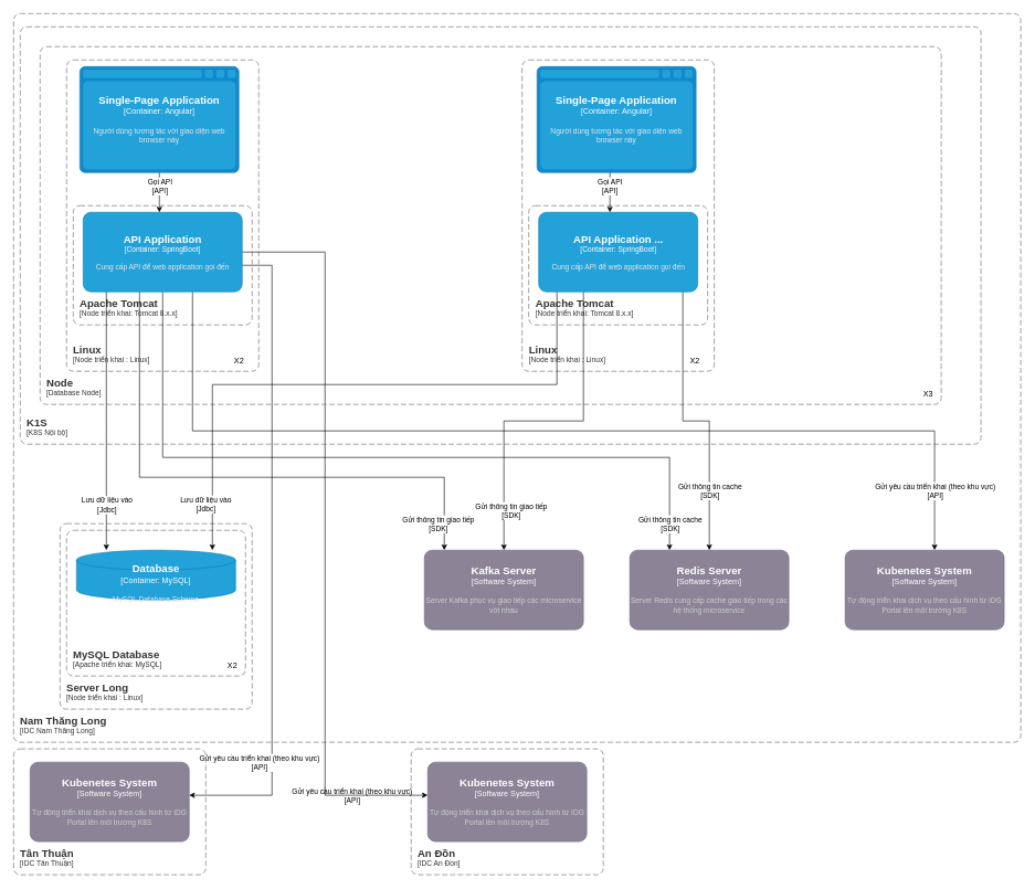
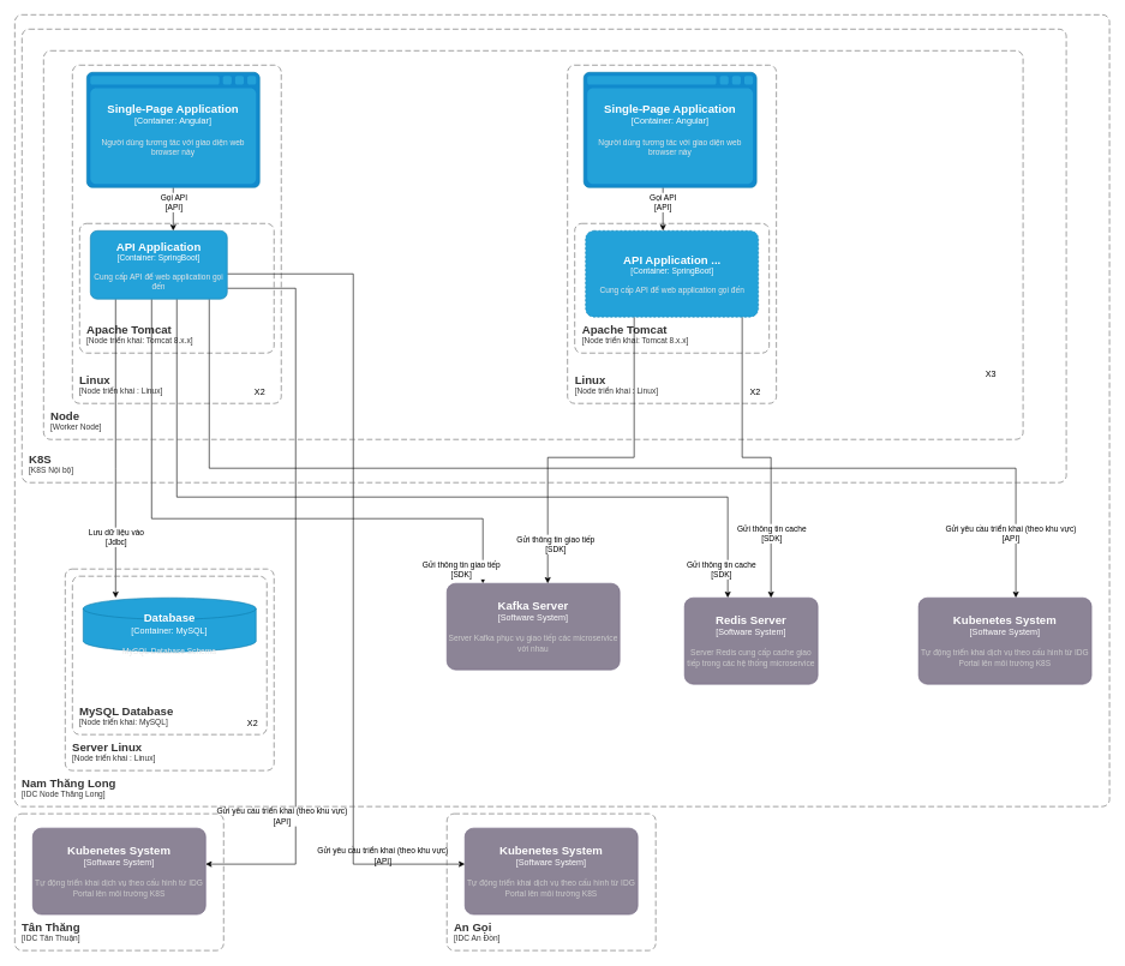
- <mxCell id="19" value="&lt;font style=&quot;font-size: 16px&quot;&gt;&lt;b&gt;API Application&lt;/b&gt;&lt;/font&gt;&lt;div&gt;[Container: SpringBoot]&lt;/div&gt;&lt;br&gt;&lt;div&gt;&lt;font style=&quot;font-size: 11px&quot;&gt;&lt;font color=&quot;#E6E6E6&quot;&gt;Cung cấp API để web application gọi đến &lt;/font&gt;&lt;/div&gt;" style="rounded=1;whiteSpace=wrap;html=1;fontSize=11;labelBackgroundColor=none;fillColor=#23A2D9;fontColor=#ffffff;align=center;arcSize=10;strokeColor=#0E7DAD;metaEdit=1;resizable=0;points=[[0.25,0,0],[0.5,0,0],[0.75,0,0],[1,0.25,0],[1,0.5,0],[1,0.75,0],[0.75,1,0],[0.5,1,0],[0.25,1,0],[0,0.75,0],[0,0.5,0],[0,0.25,0]];" parent="1" vertex="1"><mxGeometry x="125" y="320" width="240" height="120" as="geometry" /></mxCell>
+ <mxCell id="19" value="&lt;font style=&quot;font-size: 16px&quot;&gt;&lt;b&gt;API Application&lt;/b&gt;&lt;/font&gt;&lt;div&gt;[Container: SpringBoot]&lt;/div&gt;&lt;br&gt;&lt;div&gt;&lt;font style=&quot;font-size: 11px&quot;&gt;&lt;font color=&quot;#E6E6E6&quot;&gt;Cung cấp API để web application gọi đến &lt;/font&gt;&lt;/div&gt;" style="rounded=1;whiteSpace=wrap;html=1;fontSize=11;labelBackgroundColor=none;fillColor=#23A2D9;fontColor=#ffffff;align=center;arcSize=10;strokeColor=#0E7DAD;metaEdit=1;resizable=0;points=[[0.25,0,0],[0.5,0,0],[0.75,0,0],[1,0.25,0],[1,0.5,0],[1,0.75,0],[0.75,1,0],[0.5,1,0],[0.25,1,0],[0,0.75,0],[0,0.5,0],[0,0.25,0]];" parent="1" vertex="1"><mxGeometry x="125" y="320" width="190" height="95" as="geometry" /></mxCell>
- <mxCell id="42" value="&lt;font style=&quot;font-size: 16px&quot;&gt;&lt;b&gt;API Application ...&lt;/b&gt;&lt;/font&gt;&lt;div&gt;[Container: SpringBoot]&lt;/div&gt;&lt;br&gt;&lt;div&gt;&lt;font style=&quot;font-size: 11px&quot;&gt;&lt;font color=&quot;#E6E6E6&quot;&gt;Cung cấp API để web application gọi đến &lt;/font&gt;&lt;/div&gt;" style="rounded=1;whiteSpace=wrap;html=1;fontSize=11;labelBackgroundColor=none;fillColor=#23A2D9;fontColor=#ffffff;align=center;arcSize=10;strokeColor=#0E7DAD;metaEdit=1;resizable=0;points=[[0.25,0,0],[0.5,0,0],[0.75,0,0],[1,0.25,0],[1,0.5,0],[1,0.75,0],[0.75,1,0],[0.5,1,0],[0.25,1,0],[0,0.75,0],[0,0.5,0],[0,0.25,0]];" parent="1" vertex="1"><mxGeometry x="812.5" y="320" width="240" height="120" as="geometry" /></mxCell>
+ <mxCell id="42" value="&lt;font style=&quot;font-size: 16px&quot;&gt;&lt;b&gt;API Application ...&lt;/b&gt;&lt;/font&gt;&lt;div&gt;[Container: SpringBoot]&lt;/div&gt;&lt;br&gt;&lt;div&gt;&lt;font style=&quot;font-size: 11px&quot;&gt;&lt;font color=&quot;#E6E6E6&quot;&gt;Cung cấp API để web application gọi đến &lt;/font&gt;&lt;/div&gt;" style="rounded=1;whiteSpace=wrap;html=1;fontSize=11;labelBackgroundColor=none;fillColor=#23A2D9;fontColor=#ffffff;align=center;arcSize=10;strokeColor=#0E7DAD;metaEdit=1;resizable=0;points=[[0.25,0,0],[0.5,0,0],[0.75,0,0],[1,0.25,0],[1,0.5,0],[1,0.75,0],[0.75,1,0],[0.5,1,0],[0.25,1,0],[0,0.75,0],[0,0.5,0],[0,0.25,0]];dashed=1;" parent="1" vertex="1"><mxGeometry x="812.5" y="320" width="240" height="120" as="geometry" /></mxCell>
- <mxCell id="25" value="&lt;font style=&quot;font-size: 16px&quot;&gt;&lt;b&gt;&lt;div style=&quot;text-align: left&quot;&gt;Node&lt;/div&gt;&lt;/b&gt;&lt;/font&gt;&lt;div style=&quot;text-align: left&quot;&gt;[Database Node]&lt;/div&gt;" style="rounded=1;fontSize=11;whiteSpace=wrap;html=1;dashed=1;arcSize=20;fillColor=none;strokeColor=#666666;fontColor=#333333;labelBackgroundColor=none;align=left;verticalAlign=bottom;labelBorderColor=none;spacingTop=0;spacing=10;dashPattern=8 4;metaEdit=1;rotatable=0;perimeter=rectanglePerimeter;noLabel=0;labelPadding=0;allowArrows=0;connectable=0;expand=0;recursiveResize=0;editable=1;pointerEvents=0;absoluteArcSize=1;points=[[0.25,0,0],[0.5,0,0],[0.75,0,0],[1,0.25,0],[1,0.5,0],[1,0.75,0],[0.75,1,0],[0.5,1,0],[0.25,1,0],[0,0.75,0],[0,0.5,0],[0,0.25,0]];" parent="1" vertex="1"><mxGeometry x="60" y="70" width="1360" height="540" as="geometry" /></mxCell>
+ <mxCell id="25" value="&lt;font style=&quot;font-size: 16px&quot;&gt;&lt;b&gt;&lt;div style=&quot;text-align: left&quot;&gt;Node&lt;/div&gt;&lt;/b&gt;&lt;/font&gt;&lt;div style=&quot;text-align: left&quot;&gt;[Worker Node]&lt;/div&gt;" style="rounded=1;fontSize=11;whiteSpace=wrap;html=1;dashed=1;arcSize=20;fillColor=none;strokeColor=#666666;fontColor=#333333;labelBackgroundColor=none;align=left;verticalAlign=bottom;labelBorderColor=none;spacingTop=0;spacing=10;dashPattern=8 4;metaEdit=1;rotatable=0;perimeter=rectanglePerimeter;noLabel=0;labelPadding=0;allowArrows=0;connectable=0;expand=0;recursiveResize=0;editable=1;pointerEvents=0;absoluteArcSize=1;points=[[0.25,0,0],[0.5,0,0],[0.75,0,0],[1,0.25,0],[1,0.5,0],[1,0.75,0],[0.75,1,0],[0.5,1,0],[0.25,1,0],[0,0.75,0],[0,0.5,0],[0,0.25,0]];" parent="1" vertex="1"><mxGeometry x="60" y="70" width="1360" height="540" as="geometry" /></mxCell>
- <mxCell id="27" value="X3" style="text;html=1;align=center;verticalAlign=middle;resizable=0;points=[];autosize=1;strokeColor=none;fillColor=none;" parent="1" vertex="1"><mxGeometry x="1380" y="580" width="40" height="30" as="geometry" /></mxCell>
+ <mxCell id="27" value="X3" style="text;html=1;align=center;verticalAlign=middle;resizable=0;points=[];autosize=1;strokeColor=none;fillColor=none;" parent="1" vertex="1"><mxGeometry x="1355" y="505" width="40" height="30" as="geometry" /></mxCell>
- <mxCell id="26" value="&lt;font style=&quot;font-size: 16px&quot;&gt;&lt;b&gt;&lt;div style=&quot;text-align: left&quot;&gt;K1S&lt;/div&gt;&lt;/b&gt;&lt;/font&gt;&lt;div style=&quot;text-align: left&quot;&gt;[K8S Nội bộ]&lt;/div&gt;" style="rounded=1;fontSize=11;whiteSpace=wrap;html=1;dashed=1;arcSize=20;fillColor=none;strokeColor=#666666;fontColor=#333333;labelBackgroundColor=none;align=left;verticalAlign=bottom;labelBorderColor=none;spacingTop=0;spacing=10;dashPattern=8 4;metaEdit=1;rotatable=0;perimeter=rectanglePerimeter;noLabel=0;labelPadding=0;allowArrows=0;connectable=0;expand=0;recursiveResize=0;editable=1;pointerEvents=0;absoluteArcSize=1;points=[[0.25,0,0],[0.5,0,0],[0.75,0,0],[1,0.25,0],[1,0.5,0],[1,0.75,0],[0.75,1,0],[0.5,1,0],[0.25,1,0],[0,0.75,0],[0,0.5,0],[0,0.25,0]];" parent="1" vertex="1"><mxGeometry x="30" y="40" width="1450" height="630" as="geometry" /></mxCell>
+ <mxCell id="26" value="&lt;font style=&quot;font-size: 16px&quot;&gt;&lt;b&gt;&lt;div style=&quot;text-align: left&quot;&gt;K8S&lt;/div&gt;&lt;/b&gt;&lt;/font&gt;&lt;div style=&quot;text-align: left&quot;&gt;[K8S Nội bộ]&lt;/div&gt;" style="rounded=1;fontSize=11;whiteSpace=wrap;html=1;dashed=1;arcSize=20;fillColor=none;strokeColor=#666666;fontColor=#333333;labelBackgroundColor=none;align=left;verticalAlign=bottom;labelBorderColor=none;spacingTop=0;spacing=10;dashPattern=8 4;metaEdit=1;rotatable=0;perimeter=rectanglePerimeter;noLabel=0;labelPadding=0;allowArrows=0;connectable=0;expand=0;recursiveResize=0;editable=1;pointerEvents=0;absoluteArcSize=1;points=[[0.25,0,0],[0.5,0,0],[0.75,0,0],[1,0.25,0],[1,0.5,0],[1,0.75,0],[0.75,1,0],[0.5,1,0],[0.25,1,0],[0,0.75,0],[0,0.5,0],[0,0.25,0]];" parent="1" vertex="1"><mxGeometry x="30" y="40" width="1450" height="630" as="geometry" /></mxCell>
- <mxCell id="40" style="edgeStyle=orthogonalEdgeStyle;rounded=0;orthogonalLoop=1;jettySize=auto;html=1;" edge="1" parent="1" source="42" target="22"><mxGeometry relative="1" as="geometry"><Array as="points"><mxPoint x="840" y="580" /><mxPoint x="320" y="580" /></Array></mxGeometry></mxCell>
- <mxCell id="41" value="Lưu dữ liệu vào&lt;br style=&quot;border-color: var(--border-color);&quot;&gt;[Jdbc]" style="edgeLabel;html=1;align=center;verticalAlign=middle;resizable=0;points=[];" vertex="1" connectable="0" parent="40"><mxGeometry x="-0.282" y="-3" relative="1" as="geometry"><mxPoint x="-344" y="183" as="offset" /></mxGeometry></mxCell>
- <mxCell id="29" value="&lt;font style=&quot;font-size: 16px&quot;&gt;&lt;b&gt;Kafka Server&lt;/b&gt;&lt;/font&gt;&lt;div&gt;[Software System]&lt;/div&gt;&lt;br&gt;&lt;div&gt;&lt;font style=&quot;font-size: 11px&quot;&gt;&lt;font color=&quot;#cccccc&quot;&gt;Server Kafka phục vụ giao tiếp các microservice với nhau&lt;/font&gt;&lt;/div&gt;" style="rounded=1;whiteSpace=wrap;html=1;labelBackgroundColor=none;fillColor=#8C8496;fontColor=#ffffff;align=center;arcSize=10;strokeColor=#736782;metaEdit=1;resizable=0;points=[[0.25,0,0],[0.5,0,0],[0.75,0,0],[1,0.25,0],[1,0.5,0],[1,0.75,0],[0.75,1,0],[0.5,1,0],[0.25,1,0],[0,0.75,0],[0,0.5,0],[0,0.25,0]];" parent="1" vertex="1"><mxGeometry x="640" y="830" width="240" height="120" as="geometry" /></mxCell>
+ <mxCell id="29" value="&lt;font style=&quot;font-size: 16px&quot;&gt;&lt;b&gt;Kafka Server&lt;/b&gt;&lt;/font&gt;&lt;div&gt;[Software System]&lt;/div&gt;&lt;br&gt;&lt;div&gt;&lt;font style=&quot;font-size: 11px&quot;&gt;&lt;font color=&quot;#cccccc&quot;&gt;Server Kafka phục vụ giao tiếp các microservice với nhau&lt;/font&gt;&lt;/div&gt;" style="rounded=1;whiteSpace=wrap;html=1;labelBackgroundColor=none;fillColor=#8C8496;fontColor=#ffffff;align=center;arcSize=10;strokeColor=#736782;metaEdit=1;resizable=0;points=[[0.25,0,0],[0.5,0,0],[0.75,0,0],[1,0.25,0],[1,0.5,0],[1,0.75,0],[0.75,1,0],[0.5,1,0],[0.25,1,0],[0,0.75,0],[0,0.5,0],[0,0.25,0]];" parent="1" vertex="1"><mxGeometry x="620" y="810" width="240" height="120" as="geometry" /></mxCell>
- <mxCell id="30" value="&lt;font style=&quot;font-size: 16px&quot;&gt;&lt;b&gt;Redis Server&lt;/b&gt;&lt;/font&gt;&lt;div&gt;[Software System]&lt;/div&gt;&lt;br&gt;&lt;div&gt;&lt;font style=&quot;font-size: 11px&quot;&gt;&lt;font color=&quot;#cccccc&quot;&gt;Server Redis cung cấp cache giao tiếp trong các hệ thống microservice&lt;/font&gt;&lt;/div&gt;" style="rounded=1;whiteSpace=wrap;html=1;labelBackgroundColor=none;fillColor=#8C8496;fontColor=#ffffff;align=center;arcSize=10;strokeColor=#736782;metaEdit=1;resizable=0;points=[[0.25,0,0],[0.5,0,0],[0.75,0,0],[1,0.25,0],[1,0.5,0],[1,0.75,0],[0.75,1,0],[0.5,1,0],[0.25,1,0],[0,0.75,0],[0,0.5,0],[0,0.25,0]];" parent="1" vertex="1"><mxGeometry x="950" y="830" width="240" height="120" as="geometry" /></mxCell>
+ <mxCell id="30" value="&lt;font style=&quot;font-size: 16px&quot;&gt;&lt;b&gt;Redis Server&lt;/b&gt;&lt;/font&gt;&lt;div&gt;[Software System]&lt;/div&gt;&lt;br&gt;&lt;div&gt;&lt;font style=&quot;font-size: 11px&quot;&gt;&lt;font color=&quot;#cccccc&quot;&gt;Server Redis cung cấp cache giao tiếp trong các hệ thống microservice&lt;/font&gt;&lt;/div&gt;" style="rounded=1;whiteSpace=wrap;html=1;labelBackgroundColor=none;fillColor=#8C8496;fontColor=#ffffff;align=center;arcSize=10;strokeColor=#736782;metaEdit=1;resizable=0;points=[[0.25,0,0],[0.5,0,0],[0.75,0,0],[1,0.25,0],[1,0.5,0],[1,0.75,0],[0.75,1,0],[0.5,1,0],[0.25,1,0],[0,0.75,0],[0,0.5,0],[0,0.25,0]];" parent="1" vertex="1"><mxGeometry x="950" y="830" width="185" height="120" as="geometry" /></mxCell>
- <mxCell id="20" value="&lt;font style=&quot;font-size: 16px&quot;&gt;&lt;b&gt;&lt;div style=&quot;text-align: left&quot;&gt;MySQL Database&lt;/div&gt;&lt;/b&gt;&lt;/font&gt;&lt;div style=&quot;text-align: left&quot;&gt;[Apache triển khai: MySQL]&lt;/div&gt;" style="rounded=1;fontSize=11;whiteSpace=wrap;html=1;dashed=1;arcSize=20;fillColor=none;strokeColor=#666666;fontColor=#333333;labelBackgroundColor=none;align=left;verticalAlign=bottom;labelBorderColor=none;spacingTop=0;spacing=10;dashPattern=8 4;metaEdit=1;rotatable=0;perimeter=rectanglePerimeter;noLabel=0;labelPadding=0;allowArrows=0;connectable=0;expand=0;recursiveResize=0;editable=1;pointerEvents=0;absoluteArcSize=1;points=[[0.25,0,0],[0.5,0,0],[0.75,0,0],[1,0.25,0],[1,0.5,0],[1,0.75,0],[0.75,1,0],[0.5,1,0],[0.25,1,0],[0,0.75,0],[0,0.5,0],[0,0.25,0]];" parent="1" vertex="1"><mxGeometry x="100" y="800" width="270" height="220" as="geometry" /></mxCell>
+ <mxCell id="20" value="&lt;font style=&quot;font-size: 16px&quot;&gt;&lt;b&gt;&lt;div style=&quot;text-align: left&quot;&gt;MySQL Database&lt;/div&gt;&lt;/b&gt;&lt;/font&gt;&lt;div style=&quot;text-align: left&quot;&gt;[Node triển khai: MySQL]&lt;/div&gt;" style="rounded=1;fontSize=11;whiteSpace=wrap;html=1;dashed=1;arcSize=20;fillColor=none;strokeColor=#666666;fontColor=#333333;labelBackgroundColor=none;align=left;verticalAlign=bottom;labelBorderColor=none;spacingTop=0;spacing=10;dashPattern=8 4;metaEdit=1;rotatable=0;perimeter=rectanglePerimeter;noLabel=0;labelPadding=0;allowArrows=0;connectable=0;expand=0;recursiveResize=0;editable=1;pointerEvents=0;absoluteArcSize=1;points=[[0.25,0,0],[0.5,0,0],[0.75,0,0],[1,0.25,0],[1,0.5,0],[1,0.75,0],[0.75,1,0],[0.5,1,0],[0.25,1,0],[0,0.75,0],[0,0.5,0],[0,0.25,0]];" parent="1" vertex="1"><mxGeometry x="100" y="800" width="270" height="220" as="geometry" /></mxCell>
- <mxCell id="21" value="&lt;font style=&quot;font-size: 16px&quot;&gt;&lt;b&gt;&lt;div style=&quot;text-align: left&quot;&gt;Server Long&lt;/div&gt;&lt;/b&gt;&lt;/font&gt;&lt;div style=&quot;text-align: left&quot;&gt;[Node triển khai : Linux]&lt;/div&gt;" style="rounded=1;fontSize=11;whiteSpace=wrap;html=1;dashed=1;arcSize=20;fillColor=none;strokeColor=#666666;fontColor=#333333;labelBackgroundColor=none;align=left;verticalAlign=bottom;labelBorderColor=none;spacingTop=0;spacing=10;dashPattern=8 4;metaEdit=1;rotatable=0;perimeter=rectanglePerimeter;noLabel=0;labelPadding=0;allowArrows=0;connectable=0;expand=0;recursiveResize=0;editable=1;pointerEvents=0;absoluteArcSize=1;points=[[0.25,0,0],[0.5,0,0],[0.75,0,0],[1,0.25,0],[1,0.5,0],[1,0.75,0],[0.75,1,0],[0.5,1,0],[0.25,1,0],[0,0.75,0],[0,0.5,0],[0,0.25,0]];" parent="1" vertex="1"><mxGeometry x="90" y="790" width="290" height="280" as="geometry" /></mxCell>
+ <mxCell id="21" value="&lt;font style=&quot;font-size: 16px&quot;&gt;&lt;b&gt;&lt;div style=&quot;text-align: left&quot;&gt;Server Linux&lt;/div&gt;&lt;/b&gt;&lt;/font&gt;&lt;div style=&quot;text-align: left&quot;&gt;[Node triển khai : Linux]&lt;/div&gt;" style="rounded=1;fontSize=11;whiteSpace=wrap;html=1;dashed=1;arcSize=20;fillColor=none;strokeColor=#666666;fontColor=#333333;labelBackgroundColor=none;align=left;verticalAlign=bottom;labelBorderColor=none;spacingTop=0;spacing=10;dashPattern=8 4;metaEdit=1;rotatable=0;perimeter=rectanglePerimeter;noLabel=0;labelPadding=0;allowArrows=0;connectable=0;expand=0;recursiveResize=0;editable=1;pointerEvents=0;absoluteArcSize=1;points=[[0.25,0,0],[0.5,0,0],[0.75,0,0],[1,0.25,0],[1,0.5,0],[1,0.75,0],[0.75,1,0],[0.5,1,0],[0.25,1,0],[0,0.75,0],[0,0.5,0],[0,0.25,0]];" parent="1" vertex="1"><mxGeometry x="90" y="790" width="290" height="280" as="geometry" /></mxCell>
- <mxCell id="28" value="&lt;font style=&quot;font-size: 16px&quot;&gt;&lt;b&gt;&lt;div style=&quot;text-align: left&quot;&gt;Nam Thăng Long&lt;/div&gt;&lt;/b&gt;&lt;/font&gt;&lt;div style=&quot;text-align: left&quot;&gt;[IDC Nam Thăng Long]&lt;/div&gt;" style="rounded=1;fontSize=11;whiteSpace=wrap;html=1;dashed=1;arcSize=20;fillColor=none;strokeColor=#666666;fontColor=#333333;labelBackgroundColor=none;align=left;verticalAlign=bottom;labelBorderColor=none;spacingTop=0;spacing=10;dashPattern=8 4;metaEdit=1;rotatable=0;perimeter=rectanglePerimeter;noLabel=0;labelPadding=0;allowArrows=0;connectable=0;expand=0;recursiveResize=0;editable=1;pointerEvents=0;absoluteArcSize=1;points=[[0.25,0,0],[0.5,0,0],[0.75,0,0],[1,0.25,0],[1,0.5,0],[1,0.75,0],[0.75,1,0],[0.5,1,0],[0.25,1,0],[0,0.75,0],[0,0.5,0],[0,0.25,0]];" parent="1" vertex="1"><mxGeometry x="20" y="20" width="1520" height="1100" as="geometry" /></mxCell>
+ <mxCell id="28" value="&lt;font style=&quot;font-size: 16px&quot;&gt;&lt;b&gt;&lt;div style=&quot;text-align: left&quot;&gt;Nam Thăng Long&lt;/div&gt;&lt;/b&gt;&lt;/font&gt;&lt;div style=&quot;text-align: left&quot;&gt;[IDC Node Thăng Long]&lt;/div&gt;" style="rounded=1;fontSize=11;whiteSpace=wrap;html=1;dashed=1;arcSize=20;fillColor=none;strokeColor=#666666;fontColor=#333333;labelBackgroundColor=none;align=left;verticalAlign=bottom;labelBorderColor=none;spacingTop=0;spacing=10;dashPattern=8 4;metaEdit=1;rotatable=0;perimeter=rectanglePerimeter;noLabel=0;labelPadding=0;allowArrows=0;connectable=0;expand=0;recursiveResize=0;editable=1;pointerEvents=0;absoluteArcSize=1;points=[[0.25,0,0],[0.5,0,0],[0.75,0,0],[1,0.25,0],[1,0.5,0],[1,0.75,0],[0.75,1,0],[0.5,1,0],[0.25,1,0],[0,0.75,0],[0,0.5,0],[0,0.25,0]];" parent="1" vertex="1"><mxGeometry x="20" y="20" width="1520" height="1100" as="geometry" /></mxCell>
- <mxCell id="47" value="&lt;font style=&quot;font-size: 16px&quot;&gt;&lt;b&gt;&lt;div style=&quot;text-align: left&quot;&gt;Tân Thuận&lt;/div&gt;&lt;/b&gt;&lt;/font&gt;&lt;div style=&quot;text-align: left&quot;&gt;[IDC Tân Thuận]&lt;/div&gt;" style="rounded=1;fontSize=11;whiteSpace=wrap;html=1;dashed=1;arcSize=20;fillColor=none;strokeColor=#666666;fontColor=#333333;labelBackgroundColor=none;align=left;verticalAlign=bottom;labelBorderColor=none;spacingTop=0;spacing=10;dashPattern=8 4;metaEdit=1;rotatable=0;perimeter=rectanglePerimeter;noLabel=0;labelPadding=0;allowArrows=0;connectable=0;expand=0;recursiveResize=0;editable=1;pointerEvents=0;absoluteArcSize=1;points=[[0.25,0,0],[0.5,0,0],[0.75,0,0],[1,0.25,0],[1,0.5,0],[1,0.75,0],[0.75,1,0],[0.5,1,0],[0.25,1,0],[0,0.75,0],[0,0.5,0],[0,0.25,0]];" vertex="1" parent="1"><mxGeometry x="20" y="1130" width="290" height="190" as="geometry" /></mxCell>
+ <mxCell id="47" value="&lt;font style=&quot;font-size: 16px&quot;&gt;&lt;b&gt;&lt;div style=&quot;text-align: left&quot;&gt;Tân Thăng&lt;/div&gt;&lt;/b&gt;&lt;/font&gt;&lt;div style=&quot;text-align: left&quot;&gt;[IDC Tân Thuận]&lt;/div&gt;" style="rounded=1;fontSize=11;whiteSpace=wrap;html=1;dashed=1;arcSize=20;fillColor=none;strokeColor=#666666;fontColor=#333333;labelBackgroundColor=none;align=left;verticalAlign=bottom;labelBorderColor=none;spacingTop=0;spacing=10;dashPattern=8 4;metaEdit=1;rotatable=0;perimeter=rectanglePerimeter;noLabel=0;labelPadding=0;allowArrows=0;connectable=0;expand=0;recursiveResize=0;editable=1;pointerEvents=0;absoluteArcSize=1;points=[[0.25,0,0],[0.5,0,0],[0.75,0,0],[1,0.25,0],[1,0.5,0],[1,0.75,0],[0.75,1,0],[0.5,1,0],[0.25,1,0],[0,0.75,0],[0,0.5,0],[0,0.25,0]];" vertex="1" parent="1"><mxGeometry x="20" y="1130" width="290" height="190" as="geometry" /></mxCell>
- <mxCell id="48" value="&lt;font style=&quot;font-size: 16px&quot;&gt;&lt;b&gt;&lt;div style=&quot;text-align: left&quot;&gt;An Đồn&lt;/div&gt;&lt;/b&gt;&lt;/font&gt;&lt;div style=&quot;text-align: left&quot;&gt;[IDC An Đồn]&lt;/div&gt;" style="rounded=1;fontSize=11;whiteSpace=wrap;html=1;dashed=1;arcSize=20;fillColor=none;strokeColor=#666666;fontColor=#333333;labelBackgroundColor=none;align=left;verticalAlign=bottom;labelBorderColor=none;spacingTop=0;spacing=10;dashPattern=8 4;metaEdit=1;rotatable=0;perimeter=rectanglePerimeter;noLabel=0;labelPadding=0;allowArrows=0;connectable=0;expand=0;recursiveResize=0;editable=1;pointerEvents=0;absoluteArcSize=1;points=[[0.25,0,0],[0.5,0,0],[0.75,0,0],[1,0.25,0],[1,0.5,0],[1,0.75,0],[0.75,1,0],[0.5,1,0],[0.25,1,0],[0,0.75,0],[0,0.5,0],[0,0.25,0]];" vertex="1" parent="1"><mxGeometry x="620" y="1130" width="290" height="190" as="geometry" /></mxCell>
+ <mxCell id="48" value="&lt;font style=&quot;font-size: 16px&quot;&gt;&lt;b&gt;&lt;div style=&quot;text-align: left&quot;&gt;An Gọi&lt;/div&gt;&lt;/b&gt;&lt;/font&gt;&lt;div style=&quot;text-align: left&quot;&gt;[IDC An Đồn]&lt;/div&gt;" style="rounded=1;fontSize=11;whiteSpace=wrap;html=1;dashed=1;arcSize=20;fillColor=none;strokeColor=#666666;fontColor=#333333;labelBackgroundColor=none;align=left;verticalAlign=bottom;labelBorderColor=none;spacingTop=0;spacing=10;dashPattern=8 4;metaEdit=1;rotatable=0;perimeter=rectanglePerimeter;noLabel=0;labelPadding=0;allowArrows=0;connectable=0;expand=0;recursiveResize=0;editable=1;pointerEvents=0;absoluteArcSize=1;points=[[0.25,0,0],[0.5,0,0],[0.75,0,0],[1,0.25,0],[1,0.5,0],[1,0.75,0],[0.75,1,0],[0.5,1,0],[0.25,1,0],[0,0.75,0],[0,0.5,0],[0,0.25,0]];" vertex="1" parent="1"><mxGeometry x="620" y="1130" width="290" height="190" as="geometry" /></mxCell>
